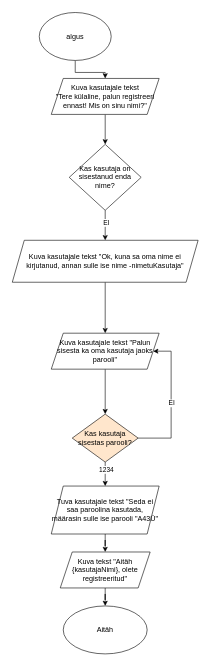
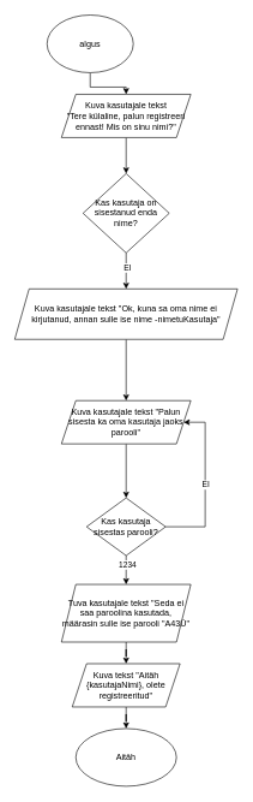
- <mxCell id="17" value="Kas kasutaja sisestas parooli?" style="rhombus;whiteSpace=wrap;html=1;fillColor=#ffe6cc;" vertex="1" parent="1"><mxGeometry x="120" y="690" width="110" height="80" as="geometry" /></mxCell>
+ <mxCell id="17" value="Kas kasutaja sisestas parooli?" style="rhombus;whiteSpace=wrap;html=1;" vertex="1" parent="1"><mxGeometry x="120" y="690" width="110" height="80" as="geometry" /></mxCell>
